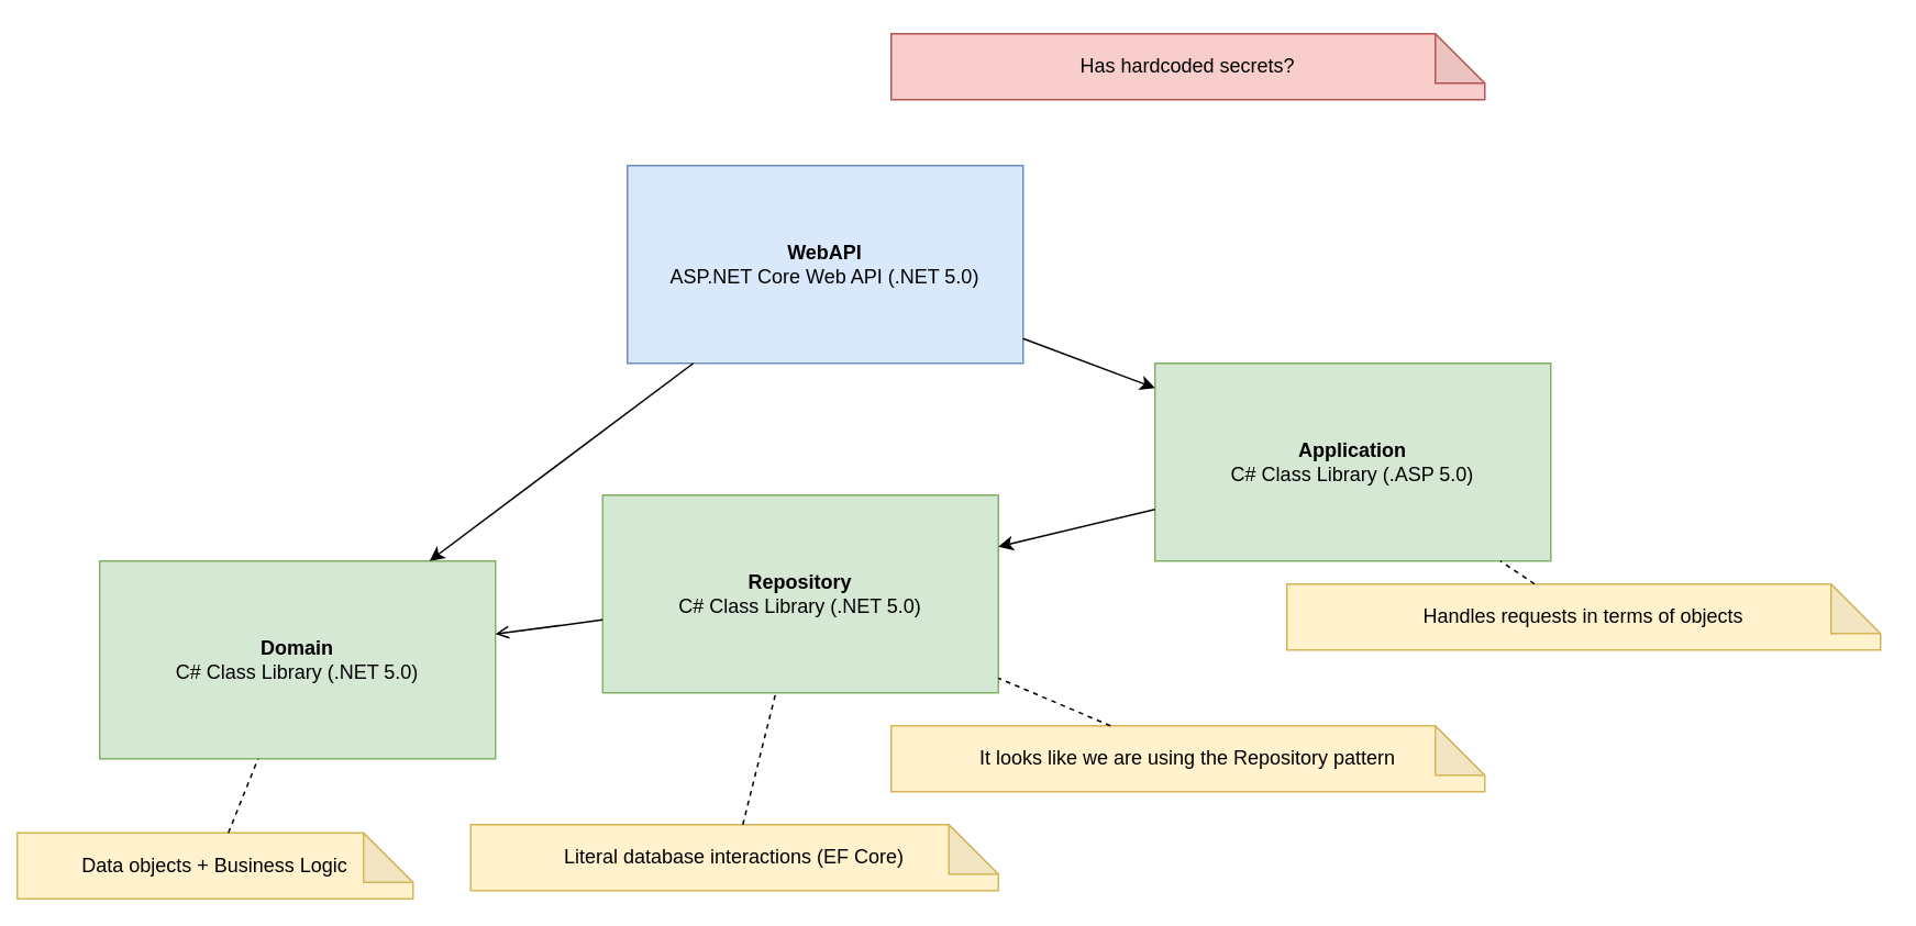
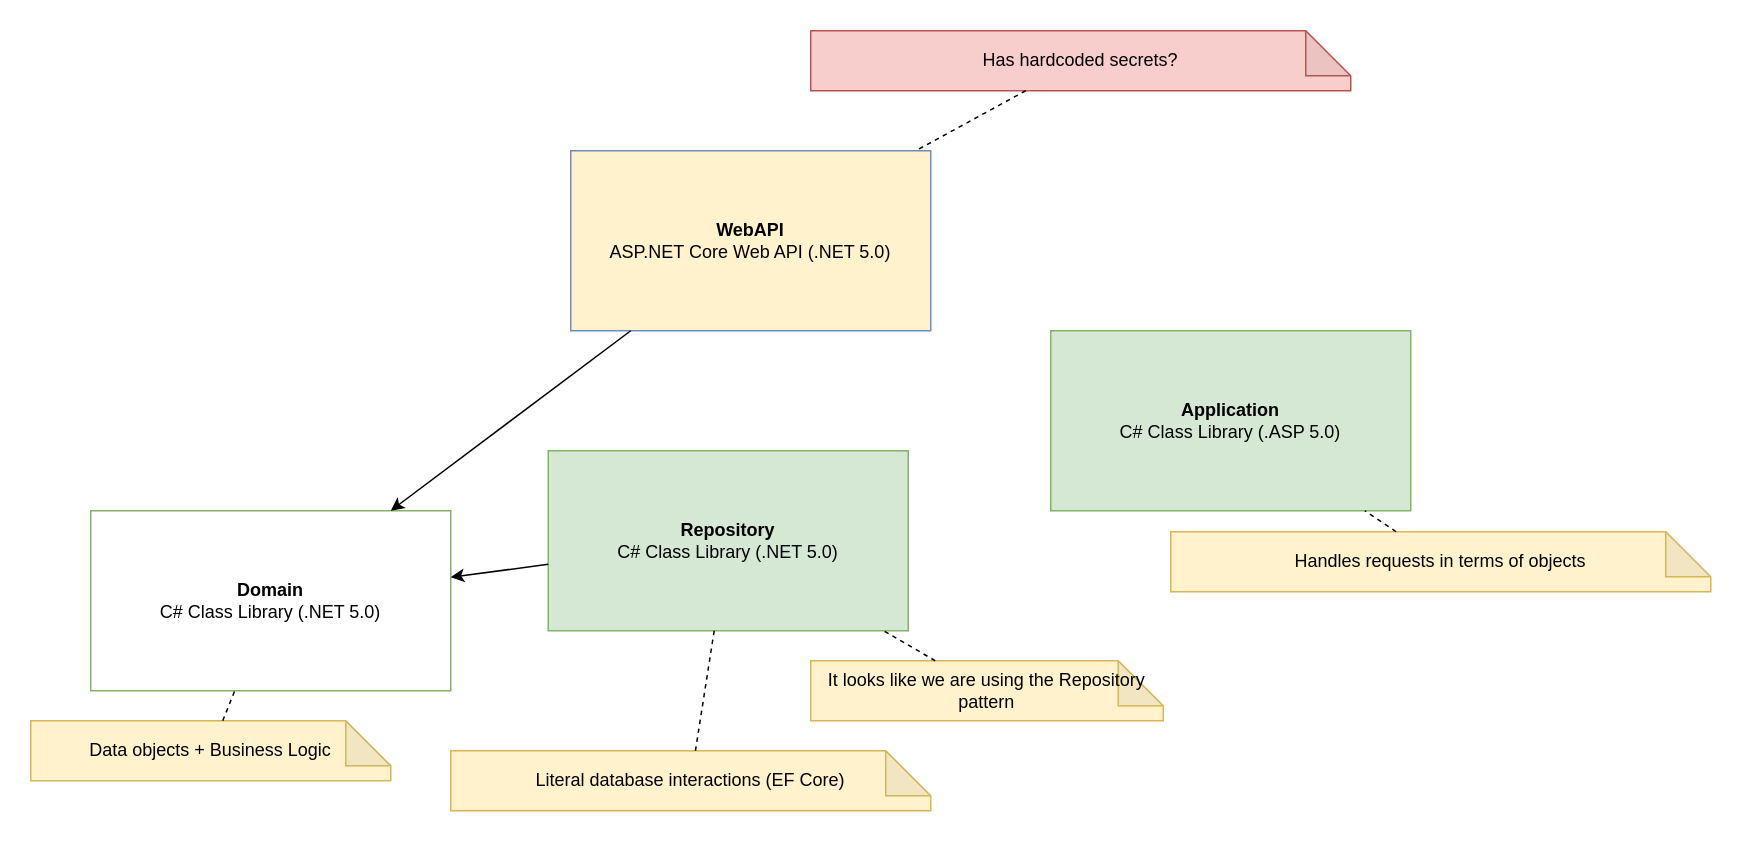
+ <mxCell id="13" value="" style="endArrow=none;dashed=1;html=1;rounded=0;" edge="1" parent="1" source="12" target="2"><mxGeometry width="50" height="50" relative="1" as="geometry"><mxPoint x="590" y="450" as="sourcePoint" /><mxPoint x="570" y="430" as="targetPoint" /></mxGeometry></mxCell>
- <mxCell id="2" value="&lt;b&gt;WebAPI&lt;/b&gt;&lt;br&gt;ASP.NET Core Web API (.NET 5.0)" style="rounded=0;whiteSpace=wrap;html=1;fillColor=#dae8fc;strokeColor=#6c8ebf;" parent="1" vertex="1"><mxGeometry x="380" y="100" width="240" height="120" as="geometry" /></mxCell>
+ <mxCell id="2" value="&lt;b&gt;WebAPI&lt;/b&gt;&lt;br&gt;ASP.NET Core Web API (.NET 5.0)" style="rounded=0;whiteSpace=wrap;html=1;fillColor=#fff2cc;strokeColor=#6c8ebf;" parent="1" vertex="1"><mxGeometry x="380" y="100" width="240" height="120" as="geometry" /></mxCell>
- <mxCell id="6" value="" style="endArrow=classic;html=1;rounded=0;" parent="1" source="2" target="5" edge="1"><mxGeometry width="50" height="50" relative="1" as="geometry"><mxPoint x="460" y="290" as="sourcePoint" /><mxPoint x="510" y="240" as="targetPoint" /></mxGeometry></mxCell>
- <mxCell id="8" value="" style="endArrow=classic;html=1;rounded=0;" parent="1" source="5" target="4" edge="1"><mxGeometry width="50" height="50" relative="1" as="geometry"><mxPoint x="558" y="150" as="sourcePoint" /><mxPoint x="622" y="230" as="targetPoint" /></mxGeometry></mxCell>
- <mxCell id="9" value="" style="endArrow=open;html=1;rounded=0;" parent="1" source="4" target="3" edge="1"><mxGeometry width="50" height="50" relative="1" as="geometry"><mxPoint x="795" y="350" as="sourcePoint" /><mxPoint x="745" y="390" as="targetPoint" /></mxGeometry></mxCell>
+ <mxCell id="9" value="" style="endArrow=classic;html=1;rounded=0;" parent="1" source="4" target="3" edge="1"><mxGeometry width="50" height="50" relative="1" as="geometry"><mxPoint x="795" y="350" as="sourcePoint" /><mxPoint x="745" y="390" as="targetPoint" /></mxGeometry></mxCell>
- <mxCell id="3" value="&lt;b&gt;Domain&lt;/b&gt;&lt;br&gt;C# Class Library (.NET 5.0)" style="rounded=0;whiteSpace=wrap;html=1;fillColor=#d5e8d4;strokeColor=#82b366;" parent="1" vertex="1"><mxGeometry x="60" y="340" width="240" height="120" as="geometry" /></mxCell>
+ <mxCell id="3" value="&lt;b&gt;Domain&lt;/b&gt;&lt;br&gt;C# Class Library (.NET 5.0)" style="rounded=0;whiteSpace=wrap;html=1;fillColor=#ffffff;strokeColor=#82b366;" parent="1" vertex="1"><mxGeometry x="60" y="340" width="240" height="120" as="geometry" /></mxCell>
- <mxCell id="10" value="It looks like we are using the Repository pattern" style="shape=note;whiteSpace=wrap;html=1;backgroundOutline=1;darkOpacity=0.05;fillColor=#fff2cc;strokeColor=#d6b656;" parent="1" vertex="1"><mxGeometry x="540" y="440" width="360" height="40" as="geometry" /></mxCell>
+ <mxCell id="10" value="It looks like we are using the Repository pattern" style="shape=note;whiteSpace=wrap;html=1;backgroundOutline=1;darkOpacity=0.05;fillColor=#fff2cc;strokeColor=#d6b656;" parent="1" vertex="1"><mxGeometry x="540" y="440" width="235" height="40" as="geometry" /></mxCell>
- <mxCell id="18" value="Literal database interactions (EF Core)" style="shape=note;whiteSpace=wrap;html=1;backgroundOutline=1;darkOpacity=0.05;fillColor=#fff2cc;strokeColor=#d6b656;" vertex="1" parent="1"><mxGeometry x="285" y="500" width="320" height="40" as="geometry" /></mxCell>
+ <mxCell id="18" value="Literal database interactions (EF Core)" style="shape=note;whiteSpace=wrap;html=1;backgroundOutline=1;darkOpacity=0.05;fillColor=#fff2cc;strokeColor=#d6b656;" vertex="1" parent="1"><mxGeometry x="300" y="500" width="320" height="40" as="geometry" /></mxCell>
- <mxCell id="16" value="Data objects + Business Logic" style="shape=note;whiteSpace=wrap;html=1;backgroundOutline=1;darkOpacity=0.05;fillColor=#fff2cc;strokeColor=#d6b656;" vertex="1" parent="1"><mxGeometry x="10" y="505" width="240" height="40" as="geometry" /></mxCell>
+ <mxCell id="16" value="Data objects + Business Logic" style="shape=note;whiteSpace=wrap;html=1;backgroundOutline=1;darkOpacity=0.05;fillColor=#fff2cc;strokeColor=#d6b656;" vertex="1" parent="1"><mxGeometry x="20" y="480" width="240" height="40" as="geometry" /></mxCell>
